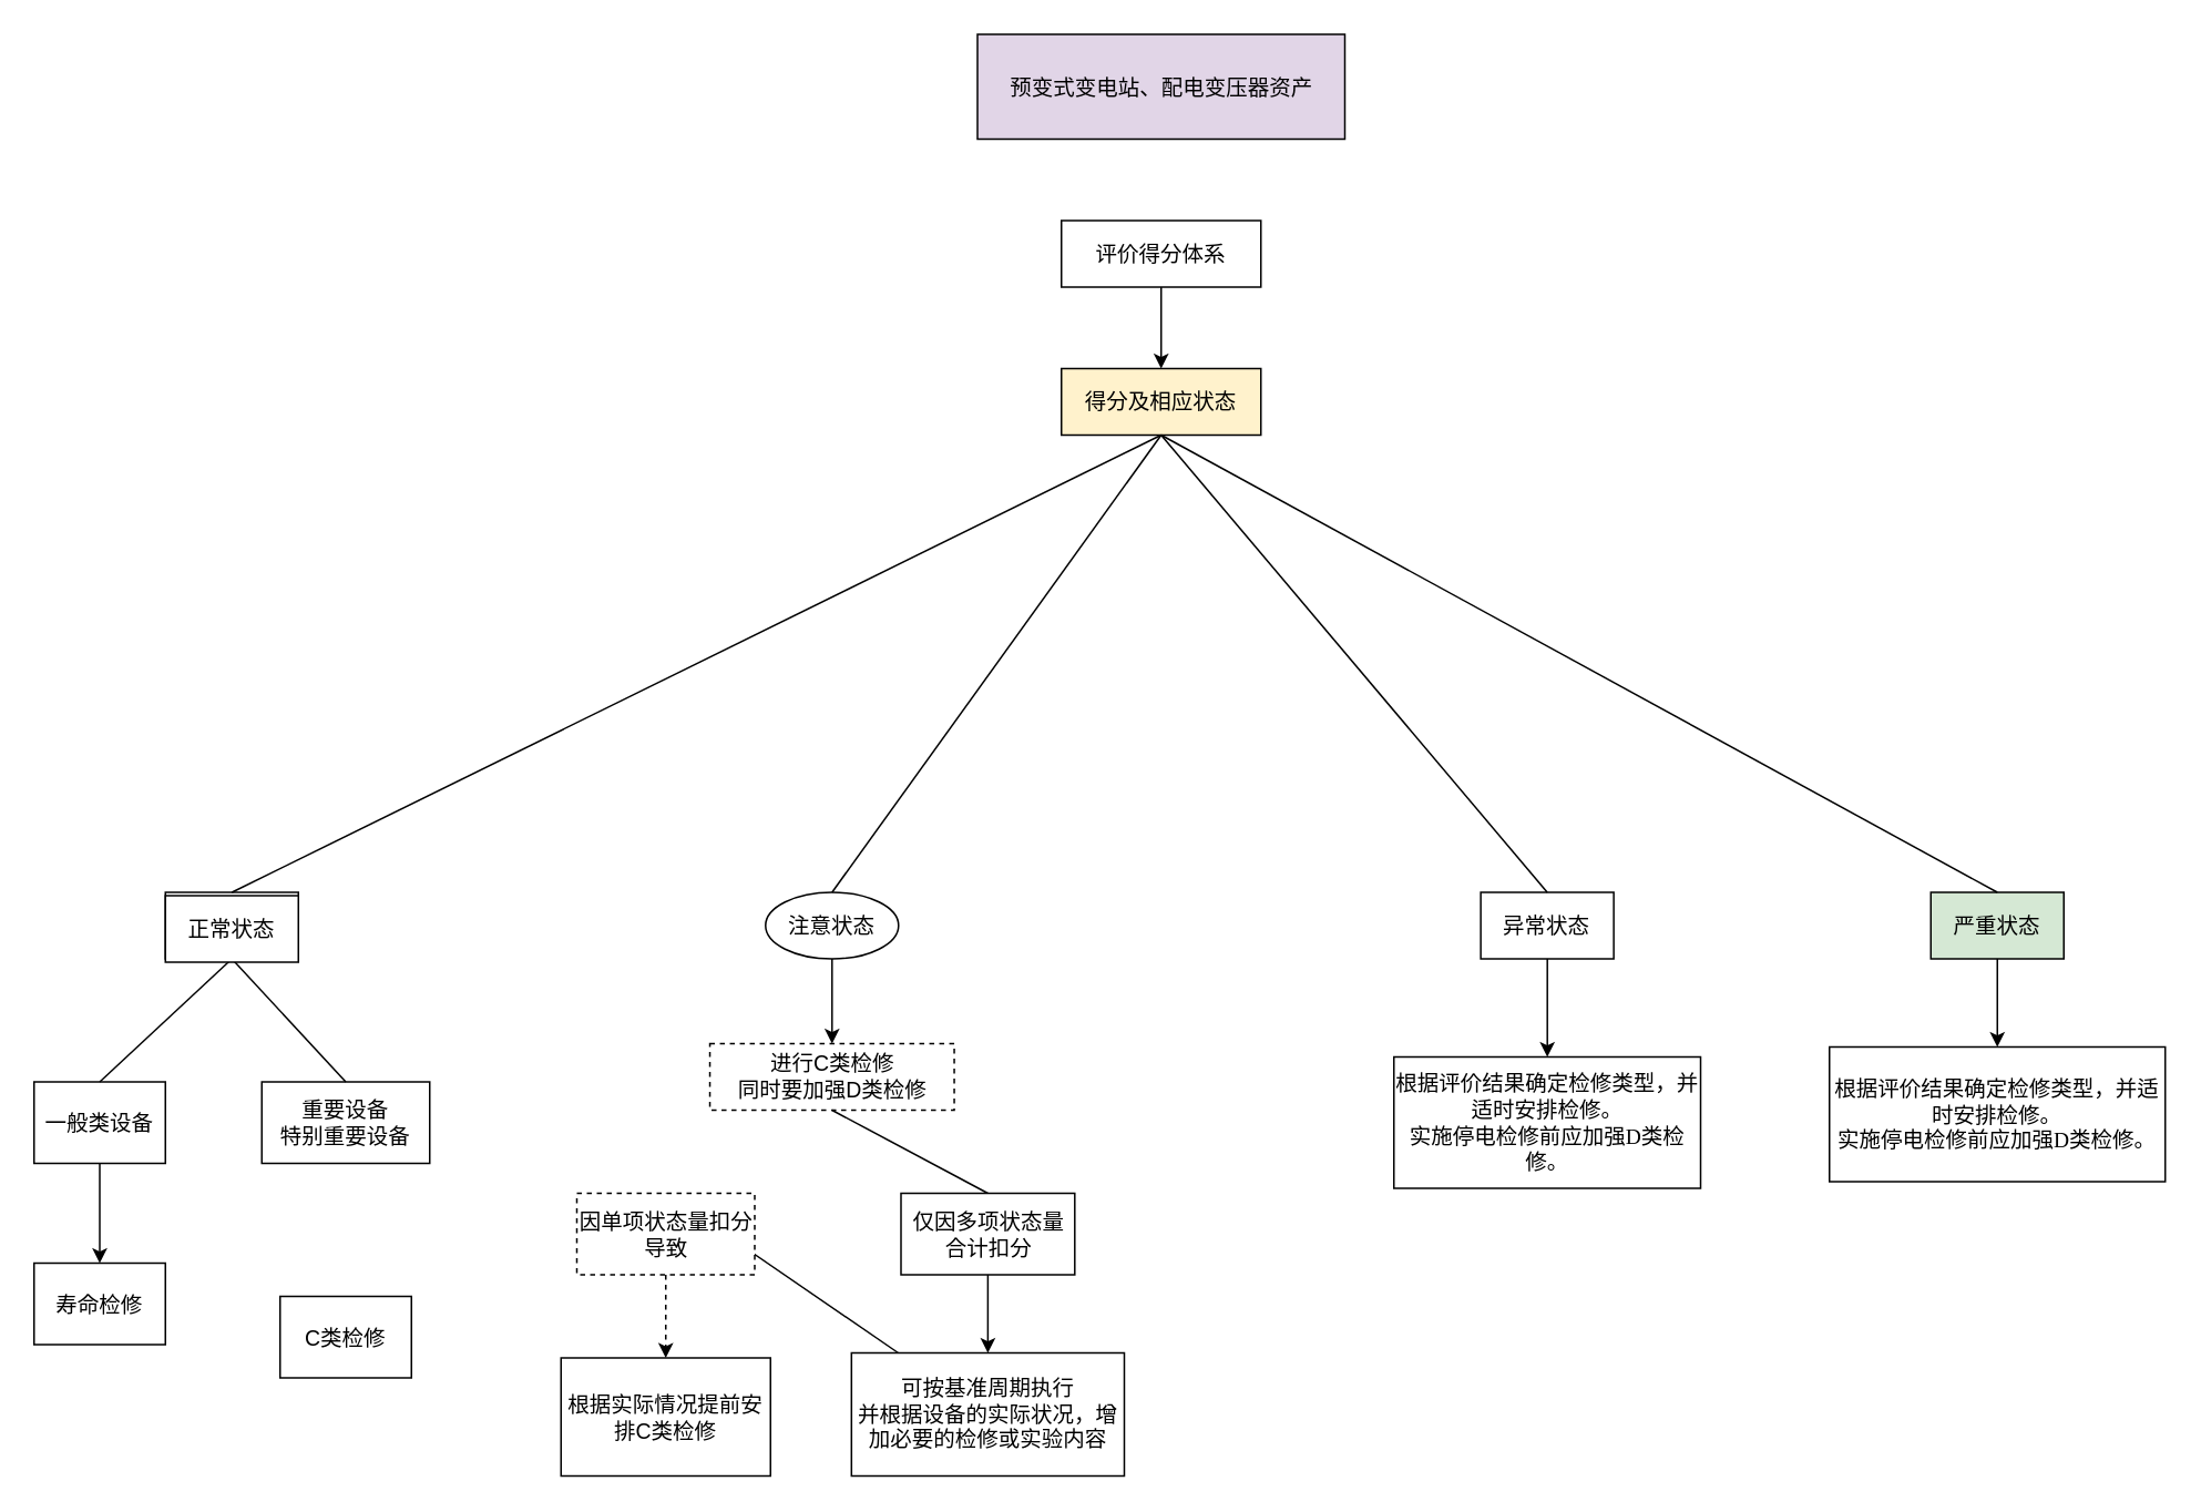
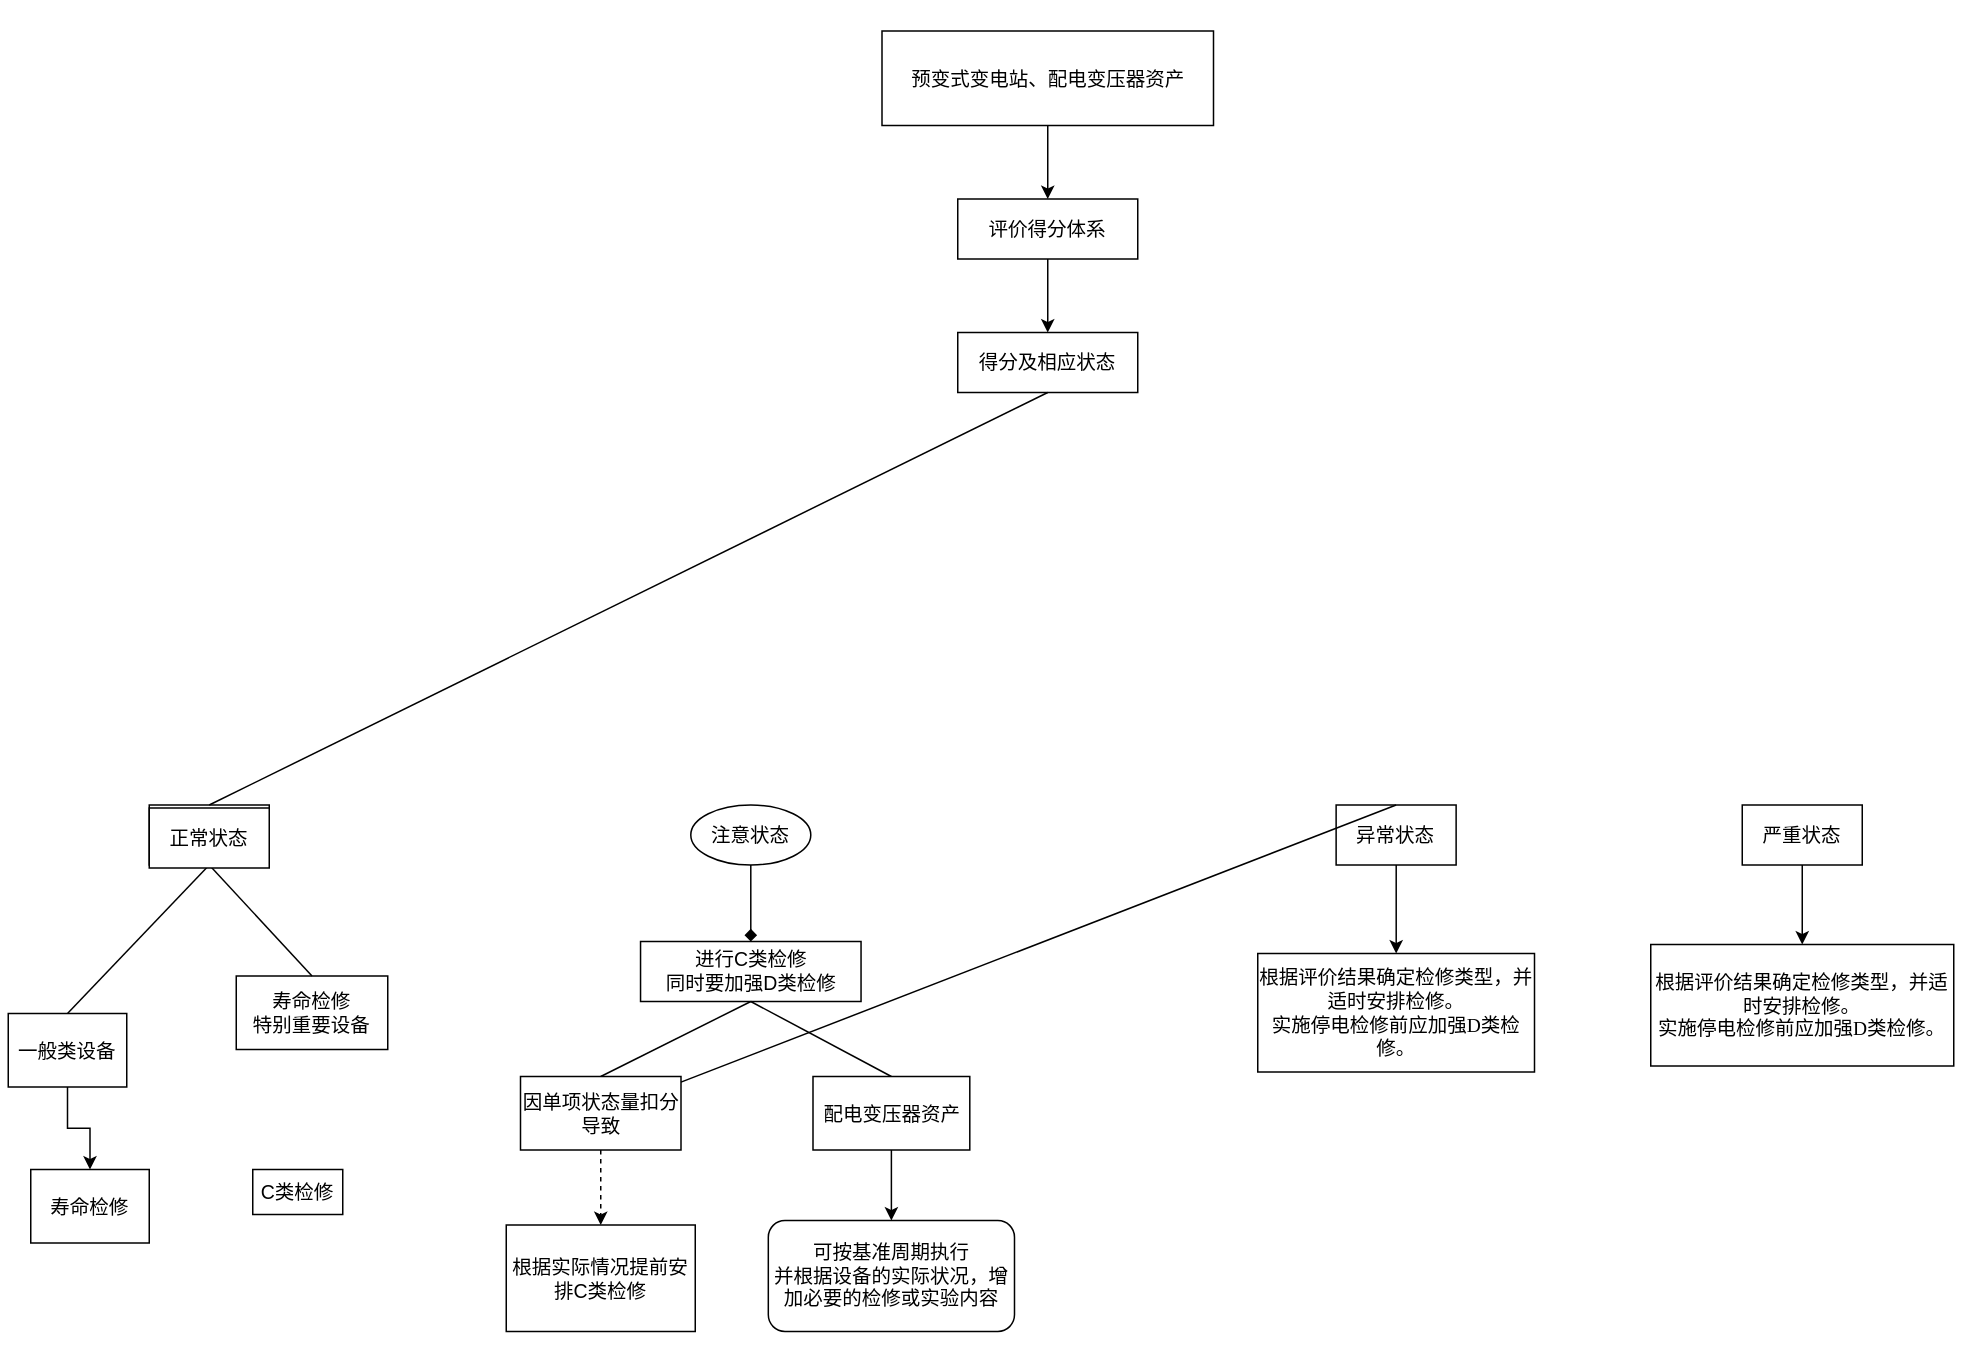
- <mxCell id="17" value="&lt;font style=&quot;font-size: 13px&quot;&gt;预变式变电站、配电变压器资产&lt;/font&gt;" style="rounded=0;whiteSpace=wrap;html=1;fontSize=13;fillColor=#e1d5e7;" parent="1" vertex="1"><mxGeometry x="587.5" y="20" width="221" height="63" as="geometry" /></mxCell>
+ <mxCell id="17" value="&lt;font style=&quot;font-size: 13px&quot;&gt;预变式变电站、配电变压器资产&lt;/font&gt;" style="rounded=0;whiteSpace=wrap;html=1;fontSize=13;" parent="1" vertex="1"><mxGeometry x="587.5" y="20" width="221" height="63" as="geometry" /></mxCell>
+ <mxCell id="16" style="edgeStyle=orthogonalEdgeStyle;rounded=0;orthogonalLoop=1;jettySize=auto;html=1;exitX=0.5;exitY=1;exitDx=0;exitDy=0;entryX=0.5;entryY=0;entryDx=0;entryDy=0;fontSize=13;" parent="1" source="17" target="3" edge="1"><mxGeometry relative="1" as="geometry" /></mxCell>
- <mxCell id="4" value="得分及相应状态" style="rounded=0;whiteSpace=wrap;html=1;fontSize=13;fillColor=#fff2cc;" parent="1" vertex="1"><mxGeometry x="638" y="221" width="120" height="40" as="geometry" /></mxCell>
+ <mxCell id="4" value="得分及相应状态" style="rounded=0;whiteSpace=wrap;html=1;fontSize=13;" parent="1" vertex="1"><mxGeometry x="638" y="221" width="120" height="40" as="geometry" /></mxCell>
- <mxCell id="13" value="" style="endArrow=none;html=1;rounded=0;entryX=0.5;entryY=1;entryDx=0;entryDy=0;exitX=0.5;exitY=0;exitDx=0;exitDy=0;fontSize=13;" parent="1" source="7" target="4" edge="1"><mxGeometry width="50" height="50" relative="1" as="geometry"><mxPoint x="868" y="348" as="sourcePoint" /><mxPoint x="1118" y="268" as="targetPoint" /></mxGeometry></mxCell>
- <mxCell id="15" value="" style="endArrow=none;html=1;rounded=0;exitX=0.5;exitY=0;exitDx=0;exitDy=0;entryX=0.5;entryY=1;entryDx=0;entryDy=0;fontSize=13;" parent="1" source="11" target="4" edge="1"><mxGeometry width="50" height="50" relative="1" as="geometry"><mxPoint x="1138" y="348" as="sourcePoint" /><mxPoint x="1108" y="258" as="targetPoint" /></mxGeometry></mxCell>
- <mxCell id="14" value="" style="endArrow=none;html=1;rounded=0;exitX=0.5;exitY=0;exitDx=0;exitDy=0;entryX=0.5;entryY=1;entryDx=0;entryDy=0;fontSize=13;" parent="1" source="9" target="4" edge="1"><mxGeometry width="50" height="50" relative="1" as="geometry"><mxPoint x="998" y="348" as="sourcePoint" /><mxPoint x="1098" y="268" as="targetPoint" /></mxGeometry></mxCell>
+ <mxCell id="14" value="" style="endArrow=none;html=1;rounded=0;exitX=0.5;exitY=0;exitDx=0;exitDy=0;fontSize=13;" parent="1" source="9" target="29" edge="1"><mxGeometry width="50" height="50" relative="1" as="geometry"><mxPoint x="998" y="348" as="sourcePoint" /><mxPoint x="1098" y="268" as="targetPoint" /></mxGeometry></mxCell>
- <mxCell id="11" value="严重状态" style="rounded=0;whiteSpace=wrap;html=1;fontSize=13;fillColor=#d5e8d4;" parent="1" vertex="1"><mxGeometry x="1161" y="536" width="80" height="40" as="geometry" /></mxCell>
+ <mxCell id="11" value="严重状态" style="rounded=0;whiteSpace=wrap;html=1;fontSize=13;" parent="1" vertex="1"><mxGeometry x="1161" y="536" width="80" height="40" as="geometry" /></mxCell>
- <mxCell id="6" value="" style="edgeStyle=orthogonalEdgeStyle;rounded=0;orthogonalLoop=1;jettySize=auto;html=1;fontSize=13;" parent="1" source="7" target="25" edge="1"><mxGeometry relative="1" as="geometry" /></mxCell>
+ <mxCell id="6" value="" style="edgeStyle=orthogonalEdgeStyle;rounded=0;orthogonalLoop=1;jettySize=auto;html=1;fontSize=13;endArrow=diamond;" parent="1" source="7" target="25" edge="1"><mxGeometry relative="1" as="geometry" /></mxCell>
- <mxCell id="25" value="进行C类检修&lt;br style=&quot;font-size: 13px;&quot;&gt;同时要加强D类检修" style="rounded=0;whiteSpace=wrap;html=1;fontSize=13;dashed=1;" parent="1" vertex="1"><mxGeometry x="426.53" y="627" width="147" height="40" as="geometry" /></mxCell>
+ <mxCell id="25" value="进行C类检修&lt;br style=&quot;font-size: 13px;&quot;&gt;同时要加强D类检修" style="rounded=0;whiteSpace=wrap;html=1;fontSize=13;" parent="1" vertex="1"><mxGeometry x="426.53" y="627" width="147" height="40" as="geometry" /></mxCell>
- <mxCell id="19" value="一般类设备" style="rounded=0;whiteSpace=wrap;html=1;fontSize=13;" parent="1" vertex="1"><mxGeometry x="20" y="650" width="79" height="49" as="geometry" /></mxCell>
+ <mxCell id="19" value="一般类设备" style="rounded=0;whiteSpace=wrap;html=1;fontSize=13;" parent="1" vertex="1"><mxGeometry x="5" y="675" width="79" height="49" as="geometry" /></mxCell>
- <mxCell id="20" value="重要设备&lt;br style=&quot;font-size: 13px;&quot;&gt;特别重要设备" style="rounded=0;whiteSpace=wrap;html=1;fontSize=13;" parent="1" vertex="1"><mxGeometry x="157" y="650" width="101" height="49" as="geometry" /></mxCell>
+ <mxCell id="20" value="寿命检修&lt;br style=&quot;font-size: 13px;&quot;&gt;特别重要设备" style="rounded=0;whiteSpace=wrap;html=1;fontSize=13;" parent="1" vertex="1"><mxGeometry x="157" y="650" width="101" height="49" as="geometry" /></mxCell>
- <mxCell id="29" value="因单项状态量扣分导致" style="rounded=0;whiteSpace=wrap;html=1;fontSize=13;dashed=1;" parent="1" vertex="1"><mxGeometry x="346.5" y="717" width="107" height="49" as="geometry" /></mxCell>
+ <mxCell id="29" value="因单项状态量扣分导致" style="rounded=0;whiteSpace=wrap;html=1;fontSize=13;" parent="1" vertex="1"><mxGeometry x="346.5" y="717" width="107" height="49" as="geometry" /></mxCell>
- <mxCell id="31" value="仅因多项状态量合计扣分" style="rounded=0;whiteSpace=wrap;html=1;fontSize=13;" parent="1" vertex="1"><mxGeometry x="541.5" y="717" width="104.53" height="49" as="geometry" /></mxCell>
+ <mxCell id="31" value="配电变压器资产" style="rounded=0;whiteSpace=wrap;html=1;fontSize=13;" parent="1" vertex="1"><mxGeometry x="541.5" y="717" width="104.53" height="49" as="geometry" /></mxCell>
- <mxCell id="26" value="" style="endArrow=none;html=1;rounded=0;exitX=0.5;exitY=0;exitDx=0;exitDy=0;fontSize=13;" parent="1" source="29" target="33" edge="1"><mxGeometry width="50" height="50" relative="1" as="geometry"><mxPoint x="440.03" y="719" as="sourcePoint" /><mxPoint x="180.03" y="586" as="targetPoint" /></mxGeometry></mxCell>
+ <mxCell id="26" value="" style="endArrow=none;html=1;rounded=0;entryX=0.5;entryY=1;entryDx=0;entryDy=0;exitX=0.5;exitY=0;exitDx=0;exitDy=0;fontSize=13;" parent="1" source="29" target="25" edge="1"><mxGeometry width="50" height="50" relative="1" as="geometry"><mxPoint x="440.03" y="719" as="sourcePoint" /><mxPoint x="180.03" y="586" as="targetPoint" /></mxGeometry></mxCell>
- <mxCell id="23" value="寿命检修" style="rounded=0;whiteSpace=wrap;html=1;fontSize=13;" parent="1" vertex="1"><mxGeometry x="20" y="759" width="79" height="49" as="geometry" /></mxCell>
+ <mxCell id="23" value="寿命检修" style="rounded=0;whiteSpace=wrap;html=1;fontSize=13;" parent="1" vertex="1"><mxGeometry x="20" y="779" width="79" height="49" as="geometry" /></mxCell>
- <mxCell id="24" value="C类检修" style="rounded=0;whiteSpace=wrap;html=1;fontSize=13;" parent="1" vertex="1"><mxGeometry x="168" y="779" width="79" height="49" as="geometry" /></mxCell>
+ <mxCell id="24" value="C类检修" style="rounded=0;whiteSpace=wrap;html=1;fontSize=13;" parent="1" vertex="1"><mxGeometry x="168" y="779" width="60" height="30" as="geometry" /></mxCell>
- <mxCell id="33" value="可按基准周期执行&lt;br&gt;并根据设备的实际状况，增加必要的检修或实验内容" style="whiteSpace=wrap;html=1;rounded=0;fontSize=13;" parent="1" vertex="1"><mxGeometry x="511.71" y="813" width="164.12" height="74" as="geometry" /></mxCell>
+ <mxCell id="33" value="可按基准周期执行&lt;br&gt;并根据设备的实际状况，增加必要的检修或实验内容" style="whiteSpace=wrap;html=1;fontSize=13;rounded=1;" parent="1" vertex="1"><mxGeometry x="511.71" y="813" width="164.12" height="74" as="geometry" /></mxCell>
